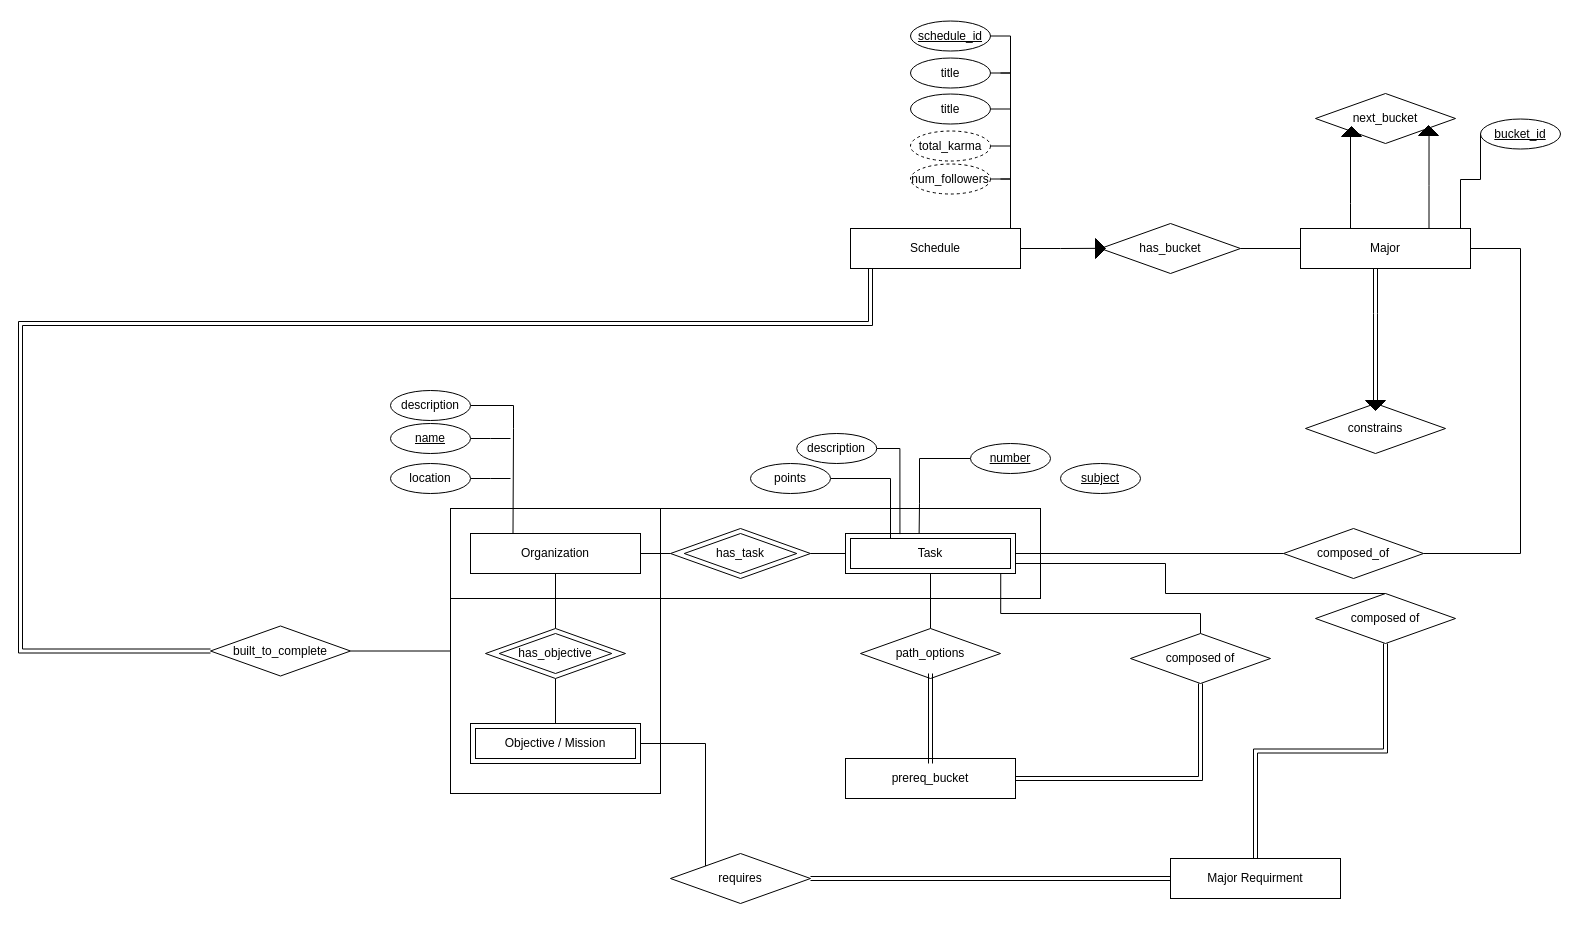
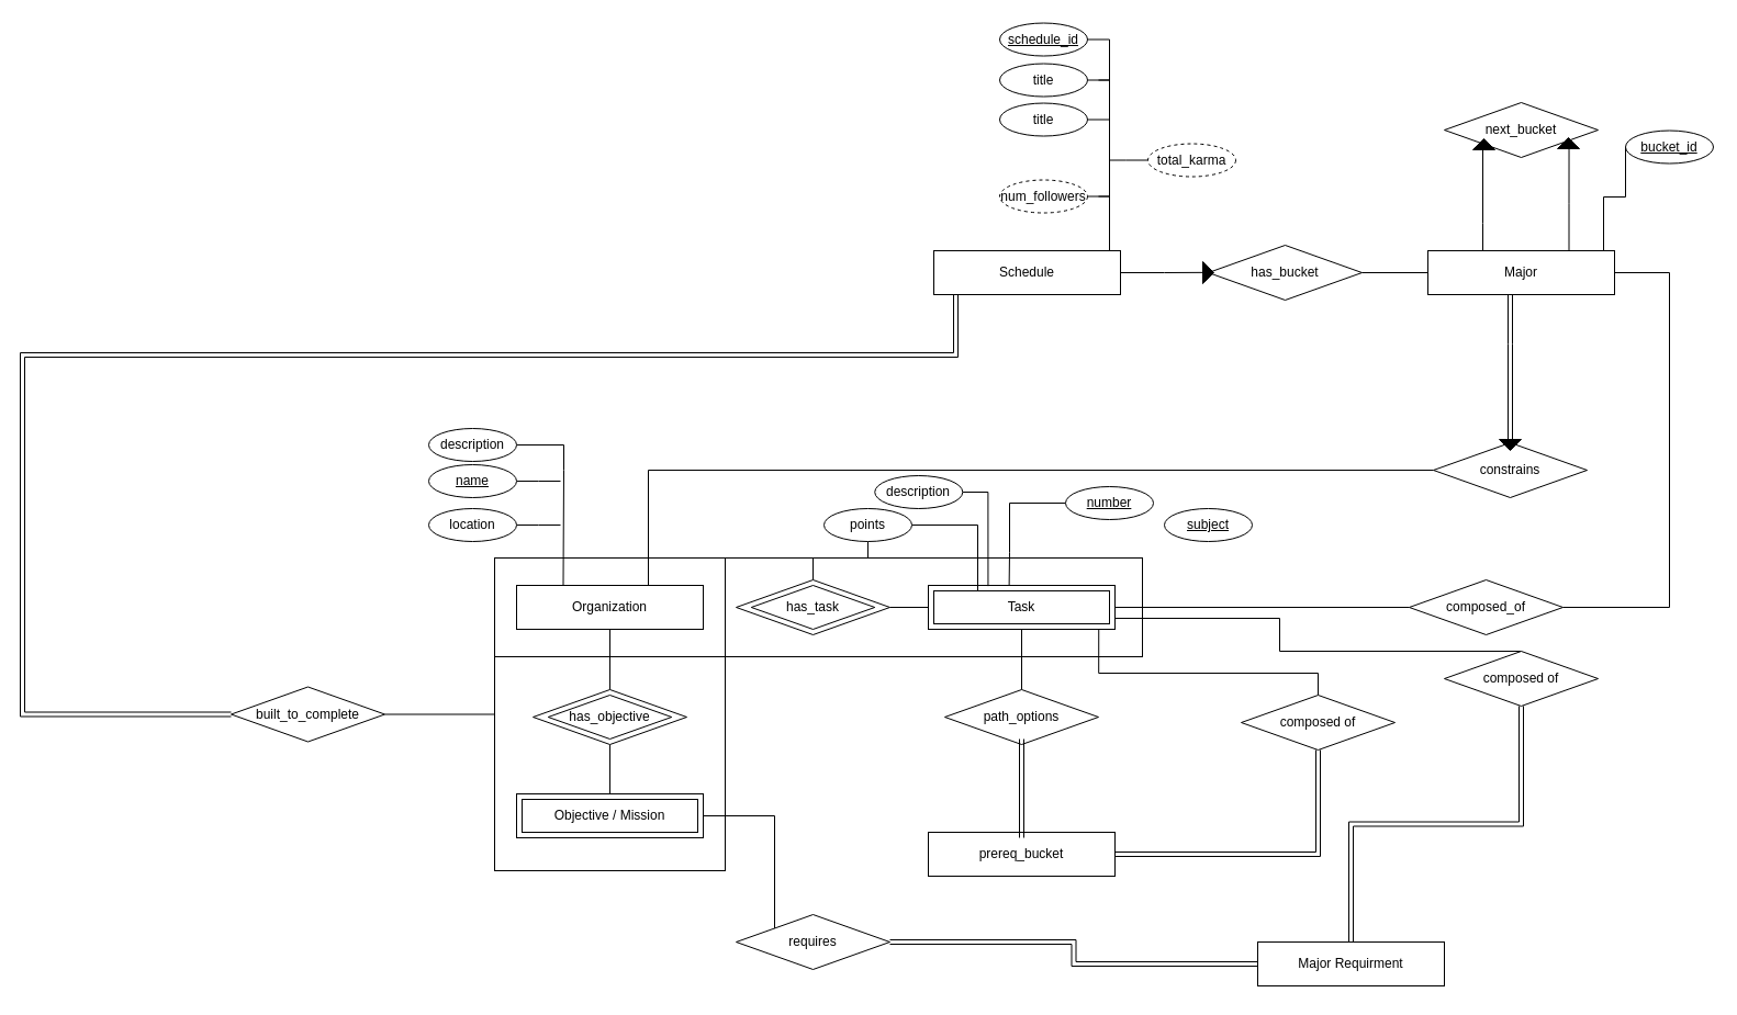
- <mxCell id="48" value="total_karma" style="ellipse;whiteSpace=wrap;html=1;dashed=1;" vertex="1" parent="1"><mxGeometry x="910" y="130.52" width="80" height="30" as="geometry" /></mxCell>
+ <mxCell id="48" value="total_karma" style="ellipse;whiteSpace=wrap;html=1;dashed=1;" vertex="1" parent="1"><mxGeometry x="1045" y="130.52" width="80" height="30" as="geometry" /></mxCell>
+ <mxCell id="7" style="edgeStyle=orthogonalEdgeStyle;rounded=0;orthogonalLoop=1;jettySize=auto;html=1;entryX=0;entryY=0.5;entryDx=0;entryDy=0;endArrow=none;endFill=0;" parent="1" source="9" target="30" edge="1"><mxGeometry relative="1" as="geometry"><Array as="points"><mxPoint x="590" y="428" /></Array></mxGeometry></mxCell>
- <mxCell id="16" style="edgeStyle=orthogonalEdgeStyle;rounded=0;orthogonalLoop=1;jettySize=auto;html=1;endArrow=none;endFill=0;entryX=1;entryY=0.5;entryDx=0;entryDy=0;" parent="1" source="17" target="9" edge="1"><mxGeometry relative="1" as="geometry"><mxPoint x="660" y="553" as="targetPoint" /></mxGeometry></mxCell>
+ <mxCell id="16" style="edgeStyle=orthogonalEdgeStyle;rounded=0;orthogonalLoop=1;jettySize=auto;html=1;endArrow=none;endFill=0;" parent="1" source="17" target="64" edge="1"><mxGeometry relative="1" as="geometry"><mxPoint x="660" y="553" as="targetPoint" /></mxGeometry></mxCell>
- <mxCell id="72" value="requires" style="rhombus;whiteSpace=wrap;html=1;fillColor=default;" vertex="1" parent="1"><mxGeometry x="670" y="853" width="140" height="50" as="geometry" /></mxCell>
+ <mxCell id="72" value="requires" style="rhombus;whiteSpace=wrap;html=1;fillColor=default;" vertex="1" parent="1"><mxGeometry x="670" y="833" width="140" height="50" as="geometry" /></mxCell>
- <mxCell id="74" value="Major Requirment" style="rounded=0;whiteSpace=wrap;html=1;" vertex="1" parent="1"><mxGeometry x="1170" y="858" width="170" height="40" as="geometry" /></mxCell>
+ <mxCell id="74" value="Major Requirment" style="rounded=0;whiteSpace=wrap;html=1;" vertex="1" parent="1"><mxGeometry x="1145" y="858" width="170" height="40" as="geometry" /></mxCell>
